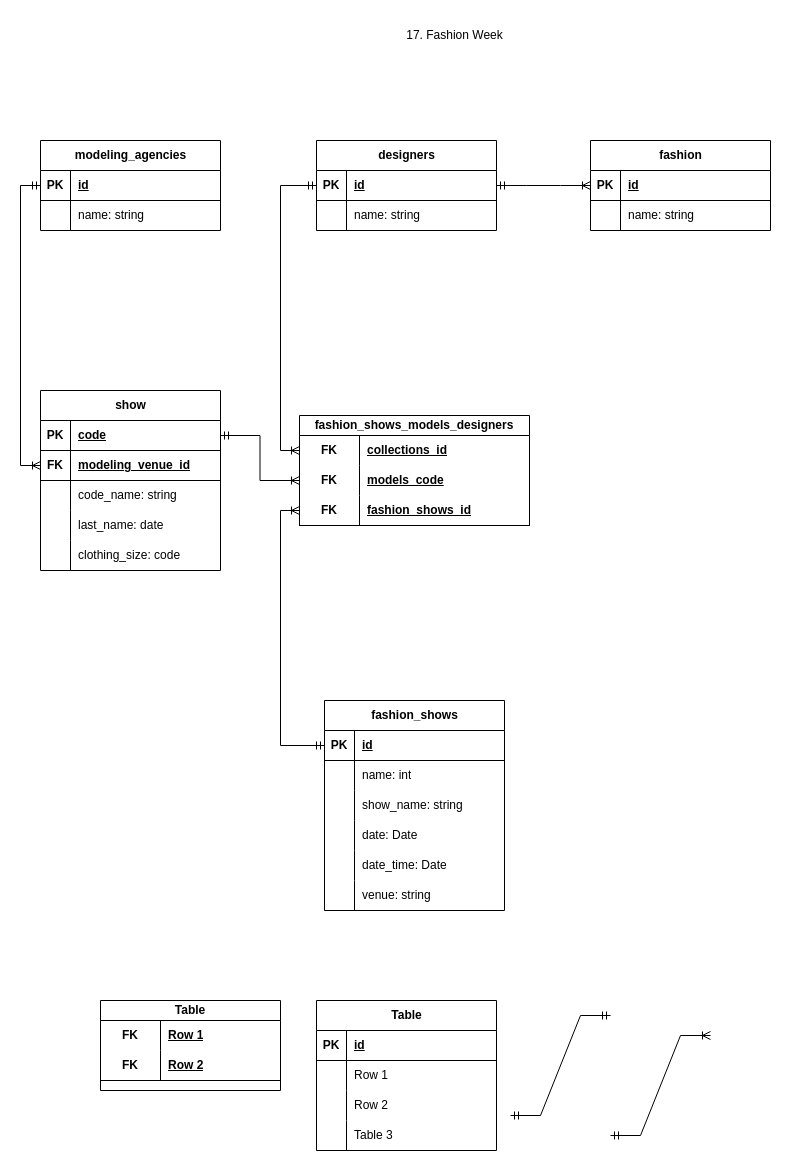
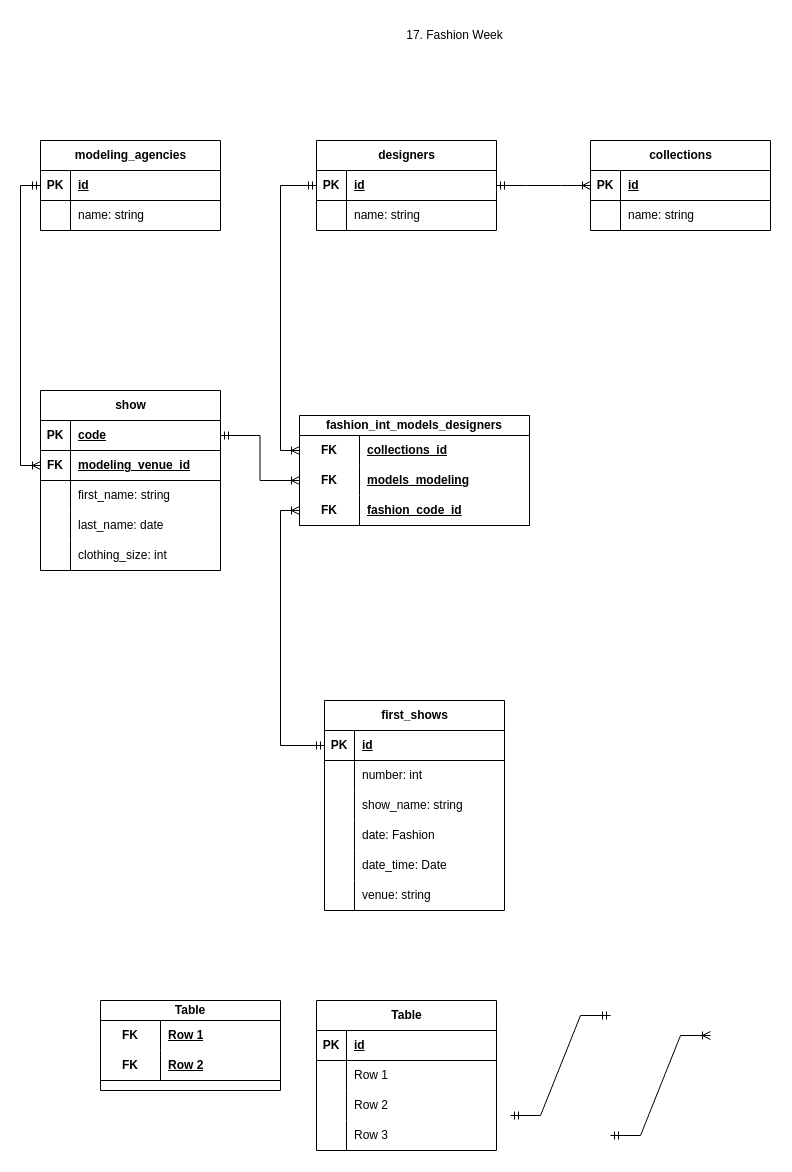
- <mxCell id="25" value="fashion" style="shape=table;startSize=30;container=1;collapsible=1;childLayout=tableLayout;fixedRows=1;rowLines=0;fontStyle=1;align=center;resizeLast=1;html=1;" vertex="1" parent="1"><mxGeometry x="590" y="140" width="180" height="90" as="geometry" /></mxCell>
+ <mxCell id="25" value="collections" style="shape=table;startSize=30;container=1;collapsible=1;childLayout=tableLayout;fixedRows=1;rowLines=0;fontStyle=1;align=center;resizeLast=1;html=1;" vertex="1" parent="1"><mxGeometry x="590" y="140" width="180" height="90" as="geometry" /></mxCell>
- <mxCell id="81" value="&lt;span style=&quot;text-wrap-mode: nowrap;&quot;&gt;fashion_shows_&lt;/span&gt;&lt;span style=&quot;text-wrap-mode: nowrap;&quot;&gt;models_&lt;/span&gt;&lt;span style=&quot;text-wrap-mode: nowrap;&quot;&gt;designers&lt;/span&gt;" style="shape=table;startSize=20;container=1;collapsible=1;childLayout=tableLayout;fixedRows=1;rowLines=0;fontStyle=1;align=center;resizeLast=1;html=1;whiteSpace=wrap;" vertex="1" parent="1"><mxGeometry x="299" y="415" width="230" height="110" as="geometry" /></mxCell>
+ <mxCell id="81" value="&lt;span style=&quot;text-wrap-mode: nowrap;&quot;&gt;fashion_int_&lt;/span&gt;&lt;span style=&quot;text-wrap-mode: nowrap;&quot;&gt;models_&lt;/span&gt;&lt;span style=&quot;text-wrap-mode: nowrap;&quot;&gt;designers&lt;/span&gt;" style="shape=table;startSize=20;container=1;collapsible=1;childLayout=tableLayout;fixedRows=1;rowLines=0;fontStyle=1;align=center;resizeLast=1;html=1;whiteSpace=wrap;" vertex="1" parent="1"><mxGeometry x="299" y="415" width="230" height="110" as="geometry" /></mxCell>
- <mxCell id="87" value="&lt;span style=&quot;text-align: center; text-wrap-mode: nowrap;&quot;&gt;models_code&lt;/span&gt;" style="shape=partialRectangle;connectable=0;fillColor=none;top=0;left=0;bottom=0;right=0;align=left;spacingLeft=6;fontStyle=5;overflow=hidden;html=1;whiteSpace=wrap;" vertex="1" parent="85"><mxGeometry x="60" width="170" height="30" as="geometry"><mxRectangle width="170" height="30" as="alternateBounds" /></mxGeometry></mxCell>
+ <mxCell id="87" value="&lt;span style=&quot;text-align: center; text-wrap-mode: nowrap;&quot;&gt;models_modeling&lt;/span&gt;" style="shape=partialRectangle;connectable=0;fillColor=none;top=0;left=0;bottom=0;right=0;align=left;spacingLeft=6;fontStyle=5;overflow=hidden;html=1;whiteSpace=wrap;" vertex="1" parent="85"><mxGeometry x="60" width="170" height="30" as="geometry"><mxRectangle width="170" height="30" as="alternateBounds" /></mxGeometry></mxCell>
- <mxCell id="41" value="code_name: string" style="shape=partialRectangle;connectable=0;fillColor=none;top=0;left=0;bottom=0;right=0;align=left;spacingLeft=6;overflow=hidden;whiteSpace=wrap;html=1;" vertex="1" parent="39"><mxGeometry x="30" width="150" height="30" as="geometry"><mxRectangle width="150" height="30" as="alternateBounds" /></mxGeometry></mxCell>
+ <mxCell id="41" value="first_name: string" style="shape=partialRectangle;connectable=0;fillColor=none;top=0;left=0;bottom=0;right=0;align=left;spacingLeft=6;overflow=hidden;whiteSpace=wrap;html=1;" vertex="1" parent="39"><mxGeometry x="30" width="150" height="30" as="geometry"><mxRectangle width="150" height="30" as="alternateBounds" /></mxGeometry></mxCell>
- <mxCell id="90" value="fashion_shows_id" style="shape=partialRectangle;connectable=0;fillColor=none;top=0;left=0;bottom=0;right=0;align=left;spacingLeft=6;fontStyle=5;overflow=hidden;html=1;whiteSpace=wrap;" vertex="1" parent="88"><mxGeometry x="60" width="170" height="30" as="geometry"><mxRectangle width="170" height="30" as="alternateBounds" /></mxGeometry></mxCell>
+ <mxCell id="90" value="fashion_code_id" style="shape=partialRectangle;connectable=0;fillColor=none;top=0;left=0;bottom=0;right=0;align=left;spacingLeft=6;fontStyle=5;overflow=hidden;html=1;whiteSpace=wrap;" vertex="1" parent="88"><mxGeometry x="60" width="170" height="30" as="geometry"><mxRectangle width="170" height="30" as="alternateBounds" /></mxGeometry></mxCell>
- <mxCell id="47" value="clothing_size: code" style="shape=partialRectangle;connectable=0;fillColor=none;top=0;left=0;bottom=0;right=0;align=left;spacingLeft=6;overflow=hidden;whiteSpace=wrap;html=1;" vertex="1" parent="45"><mxGeometry x="30" width="150" height="30" as="geometry"><mxRectangle width="150" height="30" as="alternateBounds" /></mxGeometry></mxCell>
+ <mxCell id="47" value="clothing_size: int" style="shape=partialRectangle;connectable=0;fillColor=none;top=0;left=0;bottom=0;right=0;align=left;spacingLeft=6;overflow=hidden;whiteSpace=wrap;html=1;" vertex="1" parent="45"><mxGeometry x="30" width="150" height="30" as="geometry"><mxRectangle width="150" height="30" as="alternateBounds" /></mxGeometry></mxCell>
- <mxCell id="55" value="fashion_shows" style="shape=table;startSize=30;container=1;collapsible=1;childLayout=tableLayout;fixedRows=1;rowLines=0;fontStyle=1;align=center;resizeLast=1;html=1;" vertex="1" parent="1"><mxGeometry x="324" y="700" width="180" height="210" as="geometry" /></mxCell>
+ <mxCell id="55" value="first_shows" style="shape=table;startSize=30;container=1;collapsible=1;childLayout=tableLayout;fixedRows=1;rowLines=0;fontStyle=1;align=center;resizeLast=1;html=1;" vertex="1" parent="1"><mxGeometry x="324" y="700" width="180" height="210" as="geometry" /></mxCell>
- <mxCell id="61" value="name: int" style="shape=partialRectangle;connectable=0;fillColor=none;top=0;left=0;bottom=0;right=0;align=left;spacingLeft=6;overflow=hidden;whiteSpace=wrap;html=1;" vertex="1" parent="59"><mxGeometry x="30" width="150" height="30" as="geometry"><mxRectangle width="150" height="30" as="alternateBounds" /></mxGeometry></mxCell>
+ <mxCell id="61" value="number: int" style="shape=partialRectangle;connectable=0;fillColor=none;top=0;left=0;bottom=0;right=0;align=left;spacingLeft=6;overflow=hidden;whiteSpace=wrap;html=1;" vertex="1" parent="59"><mxGeometry x="30" width="150" height="30" as="geometry"><mxRectangle width="150" height="30" as="alternateBounds" /></mxGeometry></mxCell>
- <mxCell id="67" value="date: Date" style="shape=partialRectangle;connectable=0;fillColor=none;top=0;left=0;bottom=0;right=0;align=left;spacingLeft=6;overflow=hidden;whiteSpace=wrap;html=1;" vertex="1" parent="65"><mxGeometry x="30" width="150" height="30" as="geometry"><mxRectangle width="150" height="30" as="alternateBounds" /></mxGeometry></mxCell>
+ <mxCell id="67" value="date: Fashion" style="shape=partialRectangle;connectable=0;fillColor=none;top=0;left=0;bottom=0;right=0;align=left;spacingLeft=6;overflow=hidden;whiteSpace=wrap;html=1;" vertex="1" parent="65"><mxGeometry x="30" width="150" height="30" as="geometry"><mxRectangle width="150" height="30" as="alternateBounds" /></mxGeometry></mxCell>
- <mxCell id="14" value="Table 3" style="shape=partialRectangle;connectable=0;fillColor=none;top=0;left=0;bottom=0;right=0;align=left;spacingLeft=6;overflow=hidden;whiteSpace=wrap;html=1;" vertex="1" parent="12"><mxGeometry x="30" width="150" height="30" as="geometry"><mxRectangle width="150" height="30" as="alternateBounds" /></mxGeometry></mxCell>
+ <mxCell id="14" value="Row 3" style="shape=partialRectangle;connectable=0;fillColor=none;top=0;left=0;bottom=0;right=0;align=left;spacingLeft=6;overflow=hidden;whiteSpace=wrap;html=1;" vertex="1" parent="12"><mxGeometry x="30" width="150" height="30" as="geometry"><mxRectangle width="150" height="30" as="alternateBounds" /></mxGeometry></mxCell>
